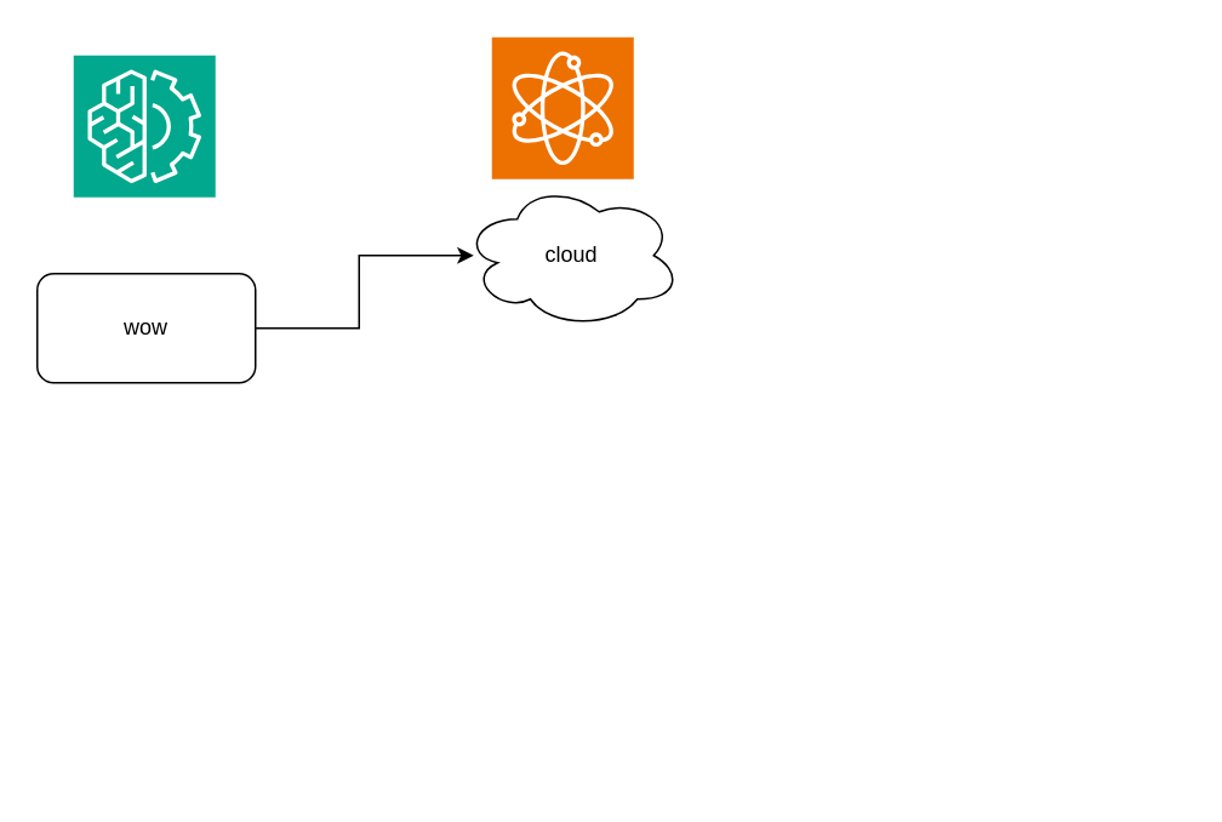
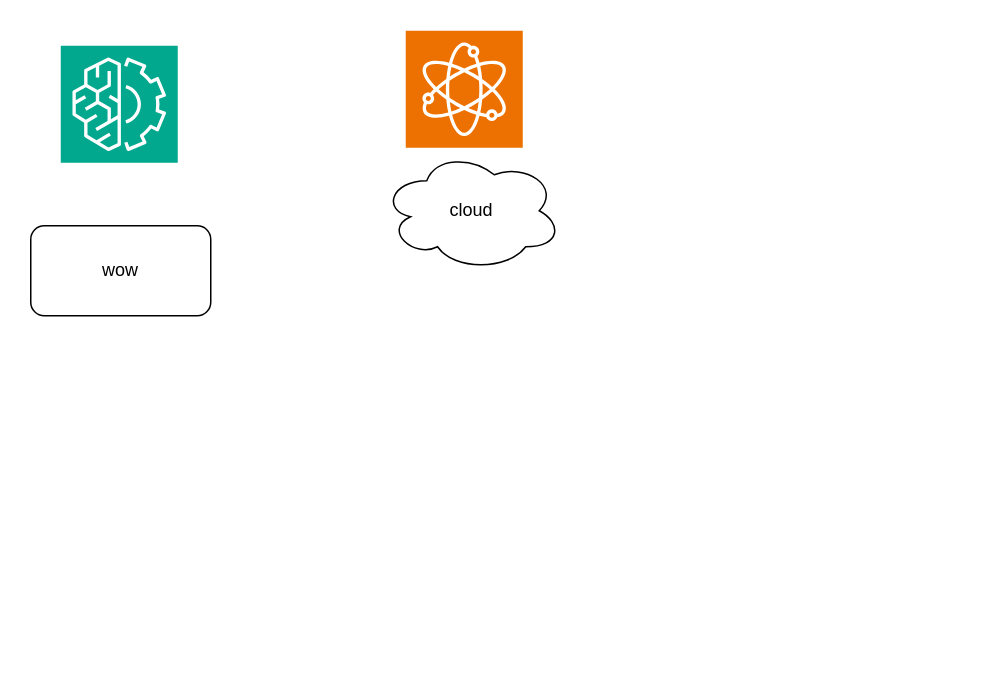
- <mxCell id="5" style="edgeStyle=orthogonalEdgeStyle;rounded=0;orthogonalLoop=1;jettySize=auto;html=1;entryX=0.05;entryY=0.5;entryDx=0;entryDy=0;entryPerimeter=0;" edge="1" parent="1" source="3" target="4"><mxGeometry relative="1" as="geometry" /></mxCell>
